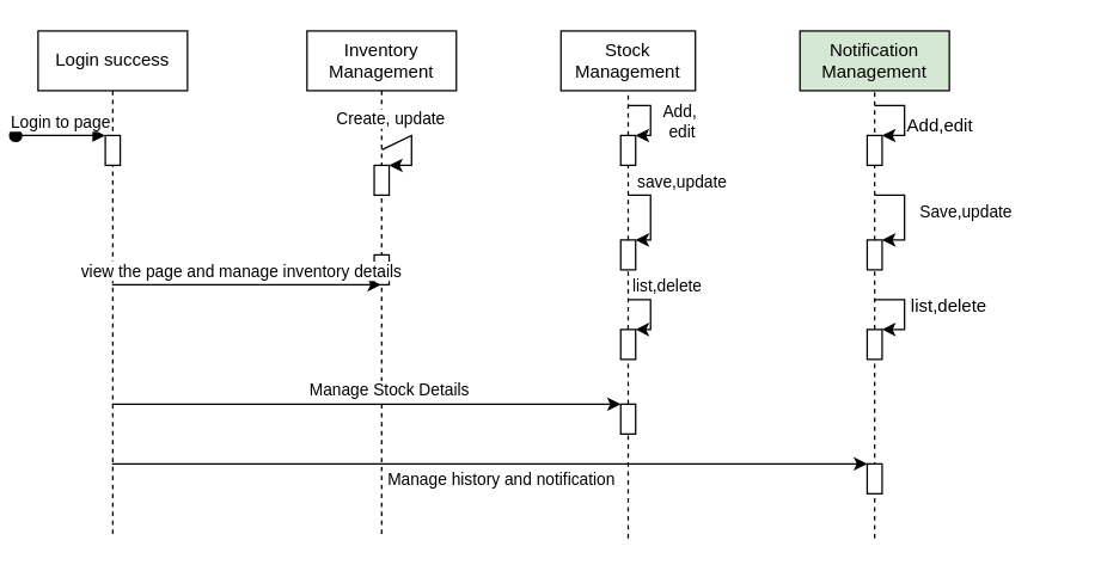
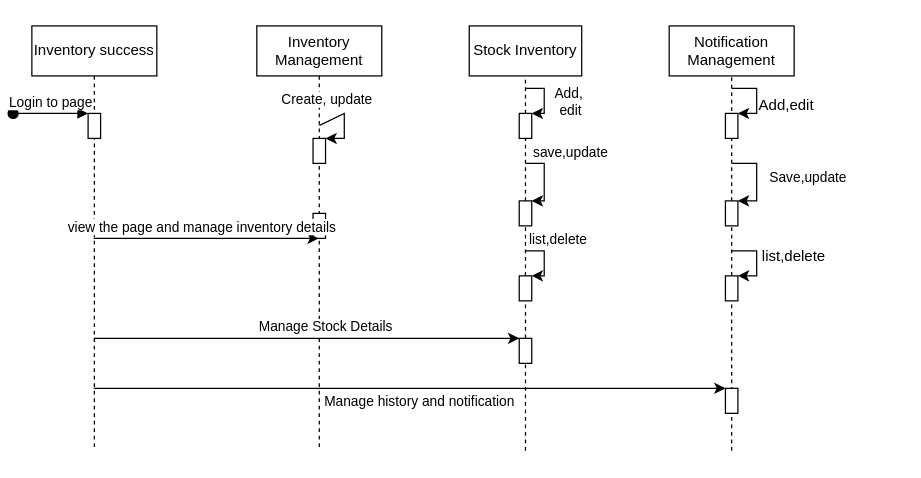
- <mxCell id="2" value="Login success" style="shape=umlLifeline;perimeter=lifelinePerimeter;whiteSpace=wrap;html=1;container=0;dropTarget=0;collapsible=0;recursiveResize=0;outlineConnect=0;portConstraint=eastwest;newEdgeStyle={&quot;edgeStyle&quot;:&quot;elbowEdgeStyle&quot;,&quot;elbow&quot;:&quot;vertical&quot;,&quot;curved&quot;:0,&quot;rounded&quot;:0};" parent="1" vertex="1"><mxGeometry x="20" y="20" width="100" height="340" as="geometry" /></mxCell>
+ <mxCell id="2" value="Inventory success" style="shape=umlLifeline;perimeter=lifelinePerimeter;whiteSpace=wrap;html=1;container=0;dropTarget=0;collapsible=0;recursiveResize=0;outlineConnect=0;portConstraint=eastwest;newEdgeStyle={&quot;edgeStyle&quot;:&quot;elbowEdgeStyle&quot;,&quot;elbow&quot;:&quot;vertical&quot;,&quot;curved&quot;:0,&quot;rounded&quot;:0};" parent="1" vertex="1"><mxGeometry x="20" y="20" width="100" height="340" as="geometry" /></mxCell>
- <mxCell id="10" value="Stock Management" style="rounded=0;whiteSpace=wrap;html=1;" vertex="1" parent="1"><mxGeometry x="370" y="20" width="90" height="40" as="geometry" /></mxCell>
+ <mxCell id="10" value="Stock Inventory" style="rounded=0;whiteSpace=wrap;html=1;" vertex="1" parent="1"><mxGeometry x="370" y="20" width="90" height="40" as="geometry" /></mxCell>
- <mxCell id="16" value="Notification Management" style="rounded=0;whiteSpace=wrap;html=1;fillColor=#d5e8d4;" vertex="1" parent="1"><mxGeometry x="530" y="20" width="100" height="40" as="geometry" /></mxCell>
+ <mxCell id="16" value="Notification Management" style="rounded=0;whiteSpace=wrap;html=1;" vertex="1" parent="1"><mxGeometry x="530" y="20" width="100" height="40" as="geometry" /></mxCell>
